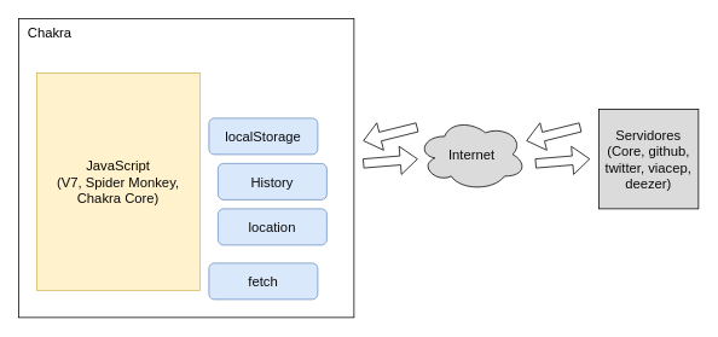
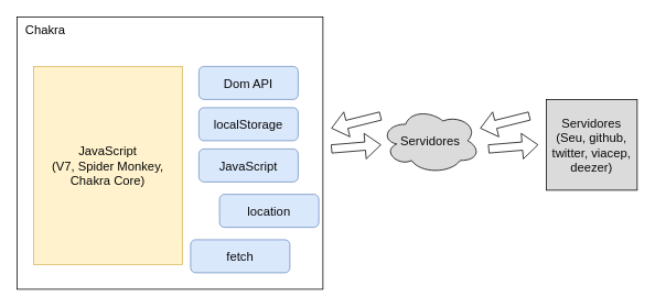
+ <mxCell id="4" value="Dom API" style="rounded=1;whiteSpace=wrap;html=1;labelBackgroundColor=none;fillColor=#dae8fc;fontSize=15;align=center;strokeColor=#6c8ebf;fontColor=#0A0A0A;" vertex="1" parent="1"><mxGeometry x="240" y="80" width="120" height="40" as="geometry" /></mxCell>
- <mxCell id="5" value="localStorage" style="rounded=1;whiteSpace=wrap;html=1;labelBackgroundColor=none;fillColor=#dae8fc;fontSize=15;align=center;strokeColor=#6c8ebf;fontColor=#0A0A0A;" vertex="1" parent="1"><mxGeometry x="230" y="130" width="120" height="40" as="geometry" /></mxCell>
+ <mxCell id="5" value="localStorage" style="rounded=1;whiteSpace=wrap;html=1;labelBackgroundColor=none;fillColor=#dae8fc;fontSize=15;align=center;strokeColor=#6c8ebf;fontColor=#0A0A0A;" vertex="1" parent="1"><mxGeometry x="240" y="130" width="120" height="40" as="geometry" /></mxCell>
- <mxCell id="9" value="Internet" style="ellipse;shape=cloud;whiteSpace=wrap;html=1;labelBackgroundColor=none;fillColor=#DBDBDB;gradientColor=none;fontSize=15;fontColor=#0A0A0A;align=center;" vertex="1" parent="1"><mxGeometry x="460" y="130" width="120" height="80" as="geometry" /></mxCell>
+ <mxCell id="9" value="Servidores" style="ellipse;shape=cloud;whiteSpace=wrap;html=1;labelBackgroundColor=none;fillColor=#DBDBDB;gradientColor=none;fontSize=15;fontColor=#0A0A0A;align=center;" vertex="1" parent="1"><mxGeometry x="460" y="130" width="120" height="80" as="geometry" /></mxCell>
- <mxCell id="10" value="Servidores&lt;br&gt;(Core, github, twitter, viacep, deezer)" style="whiteSpace=wrap;html=1;aspect=fixed;labelBackgroundColor=none;fillColor=#DBDBDB;gradientColor=none;fontSize=15;fontColor=#0A0A0A;align=center;" vertex="1" parent="1"><mxGeometry x="660" y="120" width="110" height="110" as="geometry" /></mxCell>
+ <mxCell id="10" value="Servidores&lt;br&gt;(Seu, github, twitter, viacep, deezer)" style="whiteSpace=wrap;html=1;aspect=fixed;labelBackgroundColor=none;fillColor=#DBDBDB;gradientColor=none;fontSize=15;fontColor=#0A0A0A;align=center;" vertex="1" parent="1"><mxGeometry x="660" y="120" width="110" height="110" as="geometry" /></mxCell>
- <mxCell id="6" value="History" style="rounded=1;whiteSpace=wrap;html=1;labelBackgroundColor=none;fillColor=#dae8fc;fontSize=15;align=center;strokeColor=#6c8ebf;fontColor=#0A0A0A;" vertex="1" parent="1"><mxGeometry x="240" y="180" width="120" height="40" as="geometry" /></mxCell>
+ <mxCell id="6" value="JavaScript" style="rounded=1;whiteSpace=wrap;html=1;labelBackgroundColor=none;fillColor=#dae8fc;fontSize=15;align=center;strokeColor=#6c8ebf;fontColor=#0A0A0A;" vertex="1" parent="1"><mxGeometry x="240" y="180" width="120" height="40" as="geometry" /></mxCell>
- <mxCell id="7" value="location" style="rounded=1;whiteSpace=wrap;html=1;labelBackgroundColor=none;fillColor=#dae8fc;fontSize=15;align=center;strokeColor=#6c8ebf;fontColor=#0A0A0A;" vertex="1" parent="1"><mxGeometry x="240" y="230" width="120" height="40" as="geometry" /></mxCell>
+ <mxCell id="7" value="location" style="rounded=1;whiteSpace=wrap;html=1;labelBackgroundColor=none;fillColor=#dae8fc;fontSize=15;align=center;strokeColor=#6c8ebf;fontColor=#0A0A0A;" vertex="1" parent="1"><mxGeometry x="265" y="235" width="120" height="40" as="geometry" /></mxCell>
